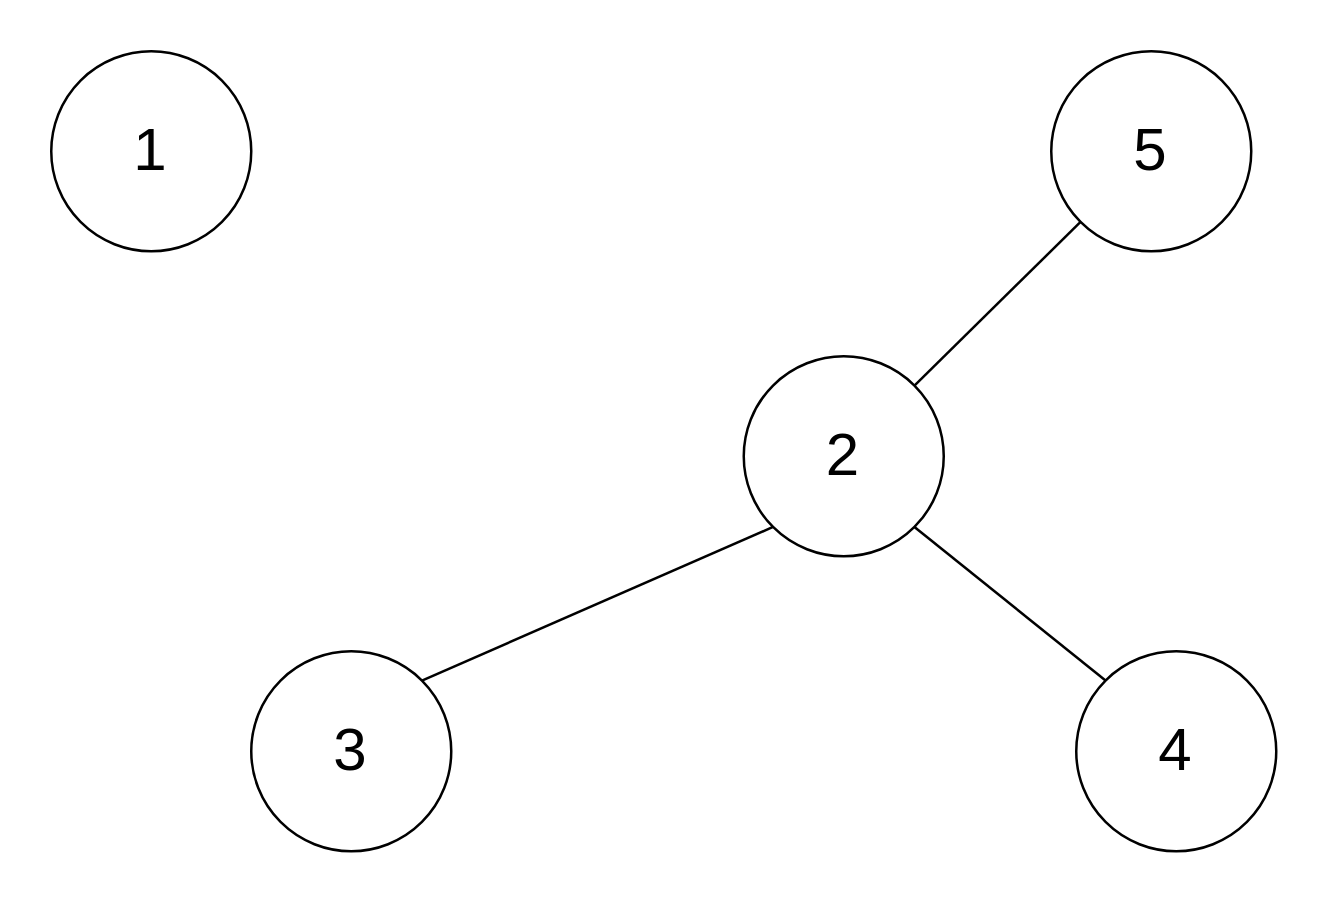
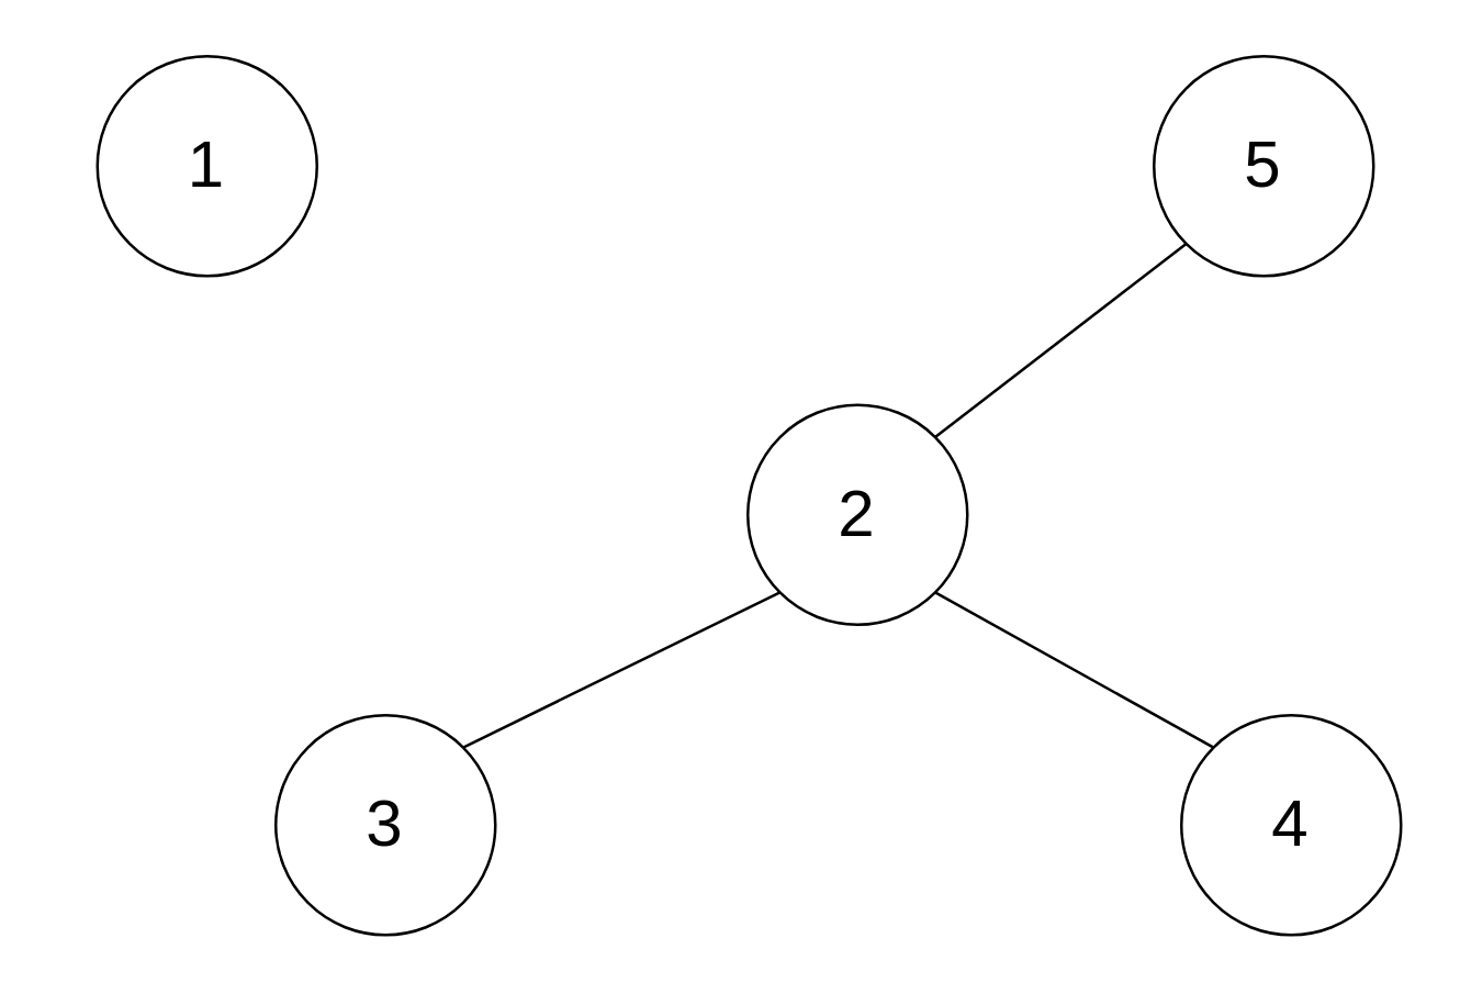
- <mxCell id="2" value="1" style="ellipse;whiteSpace=wrap;html=1;aspect=fixed;fontSize=24;" parent="1" vertex="1"><mxGeometry x="20" y="20" width="80" height="80" as="geometry" /></mxCell>
+ <mxCell id="2" value="1" style="ellipse;whiteSpace=wrap;html=1;aspect=fixed;fontSize=24;" parent="1" vertex="1"><mxGeometry x="35" y="20" width="80" height="80" as="geometry" /></mxCell>
- <mxCell id="6" value="2" style="ellipse;whiteSpace=wrap;html=1;aspect=fixed;fontSize=24;" parent="1" vertex="1"><mxGeometry x="297" y="142" width="80" height="80" as="geometry" /></mxCell>
+ <mxCell id="6" value="2" style="ellipse;whiteSpace=wrap;html=1;aspect=fixed;fontSize=24;" parent="1" vertex="1"><mxGeometry x="272" y="147" width="80" height="80" as="geometry" /></mxCell>
